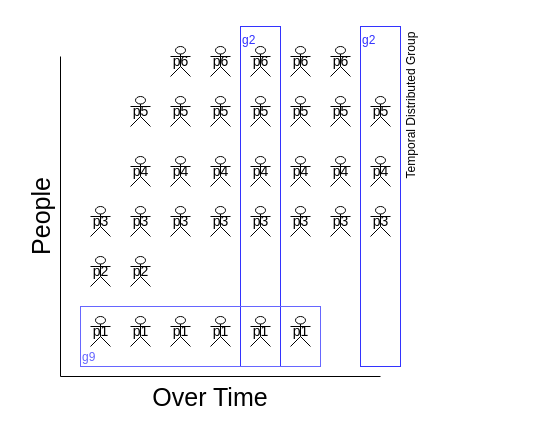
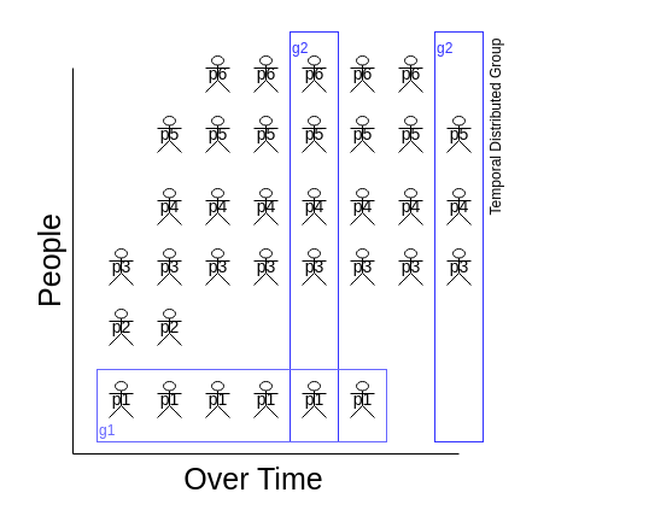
- <mxCell id="44" value="g9" style="rounded=0;whiteSpace=wrap;html=1;fillColor=none;align=left;verticalAlign=bottom;fontColor=#6666FF;strokeColor=#6666FF;" vertex="1" parent="1"><mxGeometry x="80" y="300" width="240" height="60" as="geometry" /></mxCell>
+ <mxCell id="44" value="g1" style="rounded=0;whiteSpace=wrap;html=1;fillColor=none;align=left;verticalAlign=bottom;fontColor=#6666FF;strokeColor=#6666FF;" vertex="1" parent="1"><mxGeometry x="80" y="300" width="240" height="60" as="geometry" /></mxCell>
